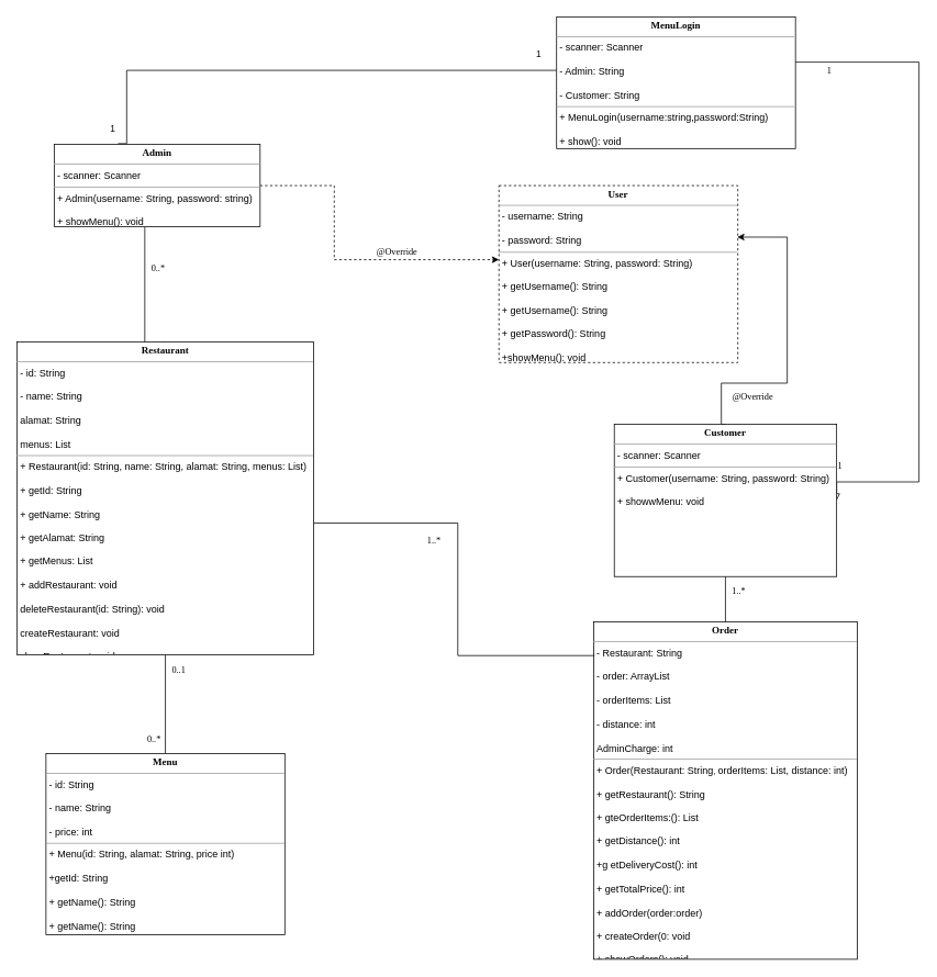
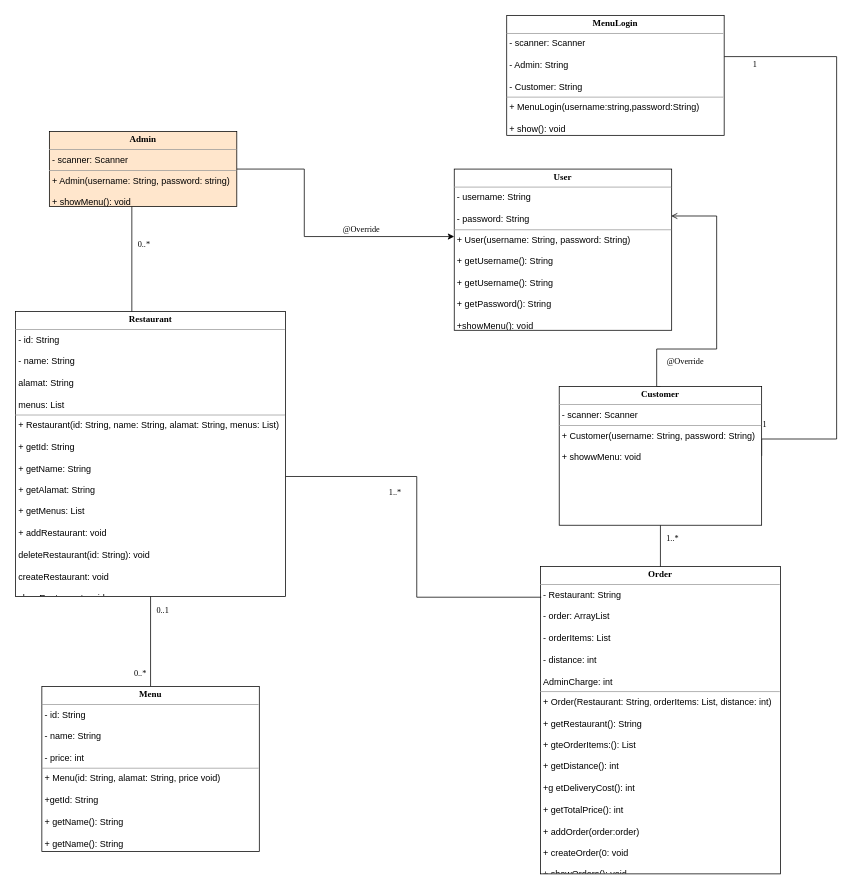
- <mxCell id="2" style="edgeStyle=orthogonalEdgeStyle;rounded=0;orthogonalLoop=1;jettySize=auto;html=1;entryX=0.31;entryY=-0.01;entryDx=0;entryDy=0;entryPerimeter=0;endArrow=none;endFill=0;" edge="1" parent="1" source="8" target="24"><mxGeometry relative="1" as="geometry"><Array as="points"><mxPoint x="153" y="85" /><mxPoint x="153" y="174" /></Array></mxGeometry></mxCell>
- <mxCell id="3" value="1" style="edgeLabel;html=1;align=center;verticalAlign=middle;resizable=0;points=[];" vertex="1" connectable="0" parent="2"><mxGeometry x="-0.882" y="-3" relative="1" as="geometry"><mxPoint x="14.14" y="-17.03" as="offset" /></mxGeometry></mxCell>
- <mxCell id="4" value="1" style="edgeLabel;html=1;align=center;verticalAlign=middle;resizable=0;points=[];" vertex="1" connectable="0" parent="2"><mxGeometry x="0.905" y="1" relative="1" as="geometry"><mxPoint x="-18.5" as="offset" /></mxGeometry></mxCell>
- <mxCell id="24" value="&lt;p style=&quot;margin: 0px ; margin-top: 4px ; text-align: center&quot;&gt;&lt;font face=&quot;Times New Roman&quot;&gt;&lt;b&gt;Admin&lt;/b&gt;&lt;/font&gt;&lt;/p&gt;&lt;hr size=&quot;1&quot;&gt;&lt;p style=&quot;margin: 0px ; margin-left: 4px&quot;&gt;- scanner: Scanner&lt;br&gt;&lt;/p&gt;&lt;hr size=&quot;1&quot;&gt;&lt;p style=&quot;margin: 0px ; margin-left: 4px&quot;&gt;+ Admin(username: String, password: string)&lt;/p&gt;&lt;p style=&quot;margin: 0px ; margin-left: 4px&quot;&gt;&lt;br&gt;+ showMenu(): void&lt;/p&gt;" style="verticalAlign=top;align=left;overflow=fill;fontSize=12;fontFamily=Helvetica;html=1;" vertex="1" parent="1"><mxGeometry x="65" y="175" width="250" height="100" as="geometry" /></mxCell>
+ <mxCell id="24" value="&lt;p style=&quot;margin: 0px ; margin-top: 4px ; text-align: center&quot;&gt;&lt;font face=&quot;Times New Roman&quot;&gt;&lt;b&gt;Admin&lt;/b&gt;&lt;/font&gt;&lt;/p&gt;&lt;hr size=&quot;1&quot;&gt;&lt;p style=&quot;margin: 0px ; margin-left: 4px&quot;&gt;- scanner: Scanner&lt;br&gt;&lt;/p&gt;&lt;hr size=&quot;1&quot;&gt;&lt;p style=&quot;margin: 0px ; margin-left: 4px&quot;&gt;+ Admin(username: String, password: string)&lt;/p&gt;&lt;p style=&quot;margin: 0px ; margin-left: 4px&quot;&gt;&lt;br&gt;+ showMenu(): void&lt;/p&gt;" style="verticalAlign=top;align=left;overflow=fill;fontSize=12;fontFamily=Helvetica;html=1;fillColor=#ffe6cc;" vertex="1" parent="1"><mxGeometry x="65" y="175" width="250" height="100" as="geometry" /></mxCell>
- <mxCell id="14" style="edgeStyle=orthogonalEdgeStyle;rounded=0;orthogonalLoop=1;jettySize=auto;html=1;endArrow=classic;endFill=1;entryX=0.998;entryY=0.291;entryDx=0;entryDy=0;entryPerimeter=0;exitX=0.5;exitY=0;exitDx=0;exitDy=0;" edge="1" parent="1" source="18" target="19"><mxGeometry relative="1" as="geometry"><mxPoint x="1245" y="335" as="targetPoint" /><Array as="points"><mxPoint x="875" y="515" /><mxPoint x="875" y="465" /><mxPoint x="955" y="465" /><mxPoint x="955" y="288" /></Array></mxGeometry></mxCell>
+ <mxCell id="14" style="edgeStyle=orthogonalEdgeStyle;rounded=0;orthogonalLoop=1;jettySize=auto;html=1;endArrow=open;endFill=1;entryX=0.998;entryY=0.291;entryDx=0;entryDy=0;entryPerimeter=0;exitX=0.5;exitY=0;exitDx=0;exitDy=0;" edge="1" parent="1" source="18" target="19"><mxGeometry relative="1" as="geometry"><mxPoint x="1245" y="335" as="targetPoint" /><Array as="points"><mxPoint x="875" y="515" /><mxPoint x="875" y="465" /><mxPoint x="955" y="465" /><mxPoint x="955" y="288" /></Array></mxGeometry></mxCell>
- <mxCell id="20" style="edgeStyle=orthogonalEdgeStyle;rounded=0;orthogonalLoop=1;jettySize=auto;html=1;endArrow=classic;endFill=1;exitX=1;exitY=0.5;exitDx=0;exitDy=0;dashed=1;" edge="1" parent="1" source="24" target="19"><mxGeometry relative="1" as="geometry"><mxPoint x="895" y="315" as="targetPoint" /><Array as="points"><mxPoint x="405" y="225" /><mxPoint x="405" y="315" /></Array></mxGeometry></mxCell>
+ <mxCell id="20" style="edgeStyle=orthogonalEdgeStyle;rounded=0;orthogonalLoop=1;jettySize=auto;html=1;endArrow=classic;endFill=1;exitX=1;exitY=0.5;exitDx=0;exitDy=0;" edge="1" parent="1" source="24" target="19"><mxGeometry relative="1" as="geometry"><mxPoint x="895" y="315" as="targetPoint" /><Array as="points"><mxPoint x="405" y="225" /><mxPoint x="405" y="315" /></Array></mxGeometry></mxCell>
- <mxCell id="19" value="&lt;p style=&quot;margin: 0px ; margin-top: 4px ; text-align: center&quot;&gt;&lt;font face=&quot;Times New Roman&quot;&gt;&lt;b&gt;User&lt;/b&gt;&lt;/font&gt;&lt;/p&gt;&lt;hr size=&quot;1&quot;&gt;&lt;p style=&quot;margin: 0px ; margin-left: 4px&quot;&gt;- username: String&lt;/p&gt;&lt;p style=&quot;margin: 0px ; margin-left: 4px&quot;&gt;&lt;br&gt;- password: String&lt;/p&gt;&lt;hr size=&quot;1&quot;&gt;&lt;p style=&quot;margin: 0px ; margin-left: 4px&quot;&gt;+ User(username: String, password: String)&lt;br&gt;&lt;/p&gt;&lt;p style=&quot;margin: 0px ; margin-left: 4px&quot;&gt;&lt;br&gt;&lt;/p&gt;&lt;p style=&quot;margin: 0px ; margin-left: 4px&quot;&gt;+ getUsername(): String&lt;/p&gt;&lt;p style=&quot;margin: 0px ; margin-left: 4px&quot;&gt;&lt;br&gt;&lt;/p&gt;&lt;p style=&quot;margin: 0px ; margin-left: 4px&quot;&gt;+ getUsername(): String&lt;br&gt;&lt;/p&gt;&lt;p style=&quot;margin: 0px ; margin-left: 4px&quot;&gt;&lt;br&gt;&lt;/p&gt;&lt;p style=&quot;margin: 0px ; margin-left: 4px&quot;&gt;+ getPassword(): String&lt;br&gt;&lt;/p&gt;&lt;p style=&quot;margin: 0px ; margin-left: 4px&quot;&gt;&lt;br&gt;&lt;/p&gt;&lt;p style=&quot;margin: 0px ; margin-left: 4px&quot;&gt;+showMenu(): void&lt;/p&gt;" style="verticalAlign=top;align=left;overflow=fill;fontSize=12;fontFamily=Helvetica;html=1;dashed=1;" vertex="1" parent="1"><mxGeometry x="605" y="225" width="290" height="215" as="geometry" /></mxCell>
+ <mxCell id="19" value="&lt;p style=&quot;margin: 0px ; margin-top: 4px ; text-align: center&quot;&gt;&lt;font face=&quot;Times New Roman&quot;&gt;&lt;b&gt;User&lt;/b&gt;&lt;/font&gt;&lt;/p&gt;&lt;hr size=&quot;1&quot;&gt;&lt;p style=&quot;margin: 0px ; margin-left: 4px&quot;&gt;- username: String&lt;/p&gt;&lt;p style=&quot;margin: 0px ; margin-left: 4px&quot;&gt;&lt;br&gt;- password: String&lt;/p&gt;&lt;hr size=&quot;1&quot;&gt;&lt;p style=&quot;margin: 0px ; margin-left: 4px&quot;&gt;+ User(username: String, password: String)&lt;br&gt;&lt;/p&gt;&lt;p style=&quot;margin: 0px ; margin-left: 4px&quot;&gt;&lt;br&gt;&lt;/p&gt;&lt;p style=&quot;margin: 0px ; margin-left: 4px&quot;&gt;+ getUsername(): String&lt;/p&gt;&lt;p style=&quot;margin: 0px ; margin-left: 4px&quot;&gt;&lt;br&gt;&lt;/p&gt;&lt;p style=&quot;margin: 0px ; margin-left: 4px&quot;&gt;+ getUsername(): String&lt;br&gt;&lt;/p&gt;&lt;p style=&quot;margin: 0px ; margin-left: 4px&quot;&gt;&lt;br&gt;&lt;/p&gt;&lt;p style=&quot;margin: 0px ; margin-left: 4px&quot;&gt;+ getPassword(): String&lt;br&gt;&lt;/p&gt;&lt;p style=&quot;margin: 0px ; margin-left: 4px&quot;&gt;&lt;br&gt;&lt;/p&gt;&lt;p style=&quot;margin: 0px ; margin-left: 4px&quot;&gt;+showMenu(): void&lt;/p&gt;" style="verticalAlign=top;align=left;overflow=fill;fontSize=12;fontFamily=Helvetica;html=1;" vertex="1" parent="1"><mxGeometry x="605" y="225" width="290" height="215" as="geometry" /></mxCell>
- <mxCell id="5" style="edgeStyle=orthogonalEdgeStyle;rounded=0;orthogonalLoop=1;jettySize=auto;html=1;endArrow=block;endFill=0;entryX=1;entryY=0.5;entryDx=0;entryDy=0;" edge="1" parent="1" source="8" target="18"><mxGeometry relative="1" as="geometry"><mxPoint x="1135" y="585" as="targetPoint" /><Array as="points"><mxPoint x="1115" y="75" /><mxPoint x="1115" y="585" /><mxPoint x="1015" y="585" /></Array></mxGeometry></mxCell>
+ <mxCell id="5" style="edgeStyle=orthogonalEdgeStyle;rounded=0;orthogonalLoop=1;jettySize=auto;html=1;endArrow=none;endFill=0;entryX=1;entryY=0.5;entryDx=0;entryDy=0;" edge="1" parent="1" source="8" target="18"><mxGeometry relative="1" as="geometry"><mxPoint x="1135" y="585" as="targetPoint" /><Array as="points"><mxPoint x="1115" y="75" /><mxPoint x="1115" y="585" /><mxPoint x="1015" y="585" /></Array></mxGeometry></mxCell>
- <mxCell id="12" value="&lt;p style=&quot;margin: 0px ; margin-top: 4px ; text-align: center&quot;&gt;&lt;font face=&quot;Times New Roman&quot;&gt;&lt;b&gt;Menu&lt;/b&gt;&lt;/font&gt;&lt;/p&gt;&lt;hr size=&quot;1&quot;&gt;&lt;p style=&quot;margin: 0px ; margin-left: 4px&quot;&gt;- id: String&lt;br&gt;&lt;/p&gt;&lt;p style=&quot;margin: 0px ; margin-left: 4px&quot;&gt;&lt;br&gt;&lt;/p&gt;&lt;p style=&quot;margin: 0px ; margin-left: 4px&quot;&gt;- name: String&lt;/p&gt;&lt;p style=&quot;margin: 0px ; margin-left: 4px&quot;&gt;&lt;br&gt;&lt;/p&gt;&lt;p style=&quot;margin: 0px ; margin-left: 4px&quot;&gt;- price: int&lt;/p&gt;&lt;hr size=&quot;1&quot;&gt;&lt;p style=&quot;margin: 0px ; margin-left: 4px&quot;&gt;+ Menu(id: String, alamat: String, price int)&lt;br&gt;&lt;/p&gt;&lt;p style=&quot;margin: 0px ; margin-left: 4px&quot;&gt;&lt;br&gt;&lt;/p&gt;&lt;p style=&quot;margin: 0px ; margin-left: 4px&quot;&gt;+getId: String&lt;/p&gt;&lt;p style=&quot;margin: 0px ; margin-left: 4px&quot;&gt;&lt;br&gt;&lt;/p&gt;&lt;p style=&quot;margin: 0px ; margin-left: 4px&quot;&gt;+ getName(): String&lt;/p&gt;&lt;p style=&quot;margin: 0px ; margin-left: 4px&quot;&gt;&lt;br&gt;&lt;/p&gt;&lt;p style=&quot;margin: 0px ; margin-left: 4px&quot;&gt;+ getName(): String&lt;/p&gt;&lt;p style=&quot;margin: 0px ; margin-left: 4px&quot;&gt;&lt;br&gt;&lt;/p&gt;&lt;p style=&quot;margin: 0px ; margin-left: 4px&quot;&gt;+ getPrice(): int&lt;/p&gt;" style="verticalAlign=top;align=left;overflow=fill;fontSize=12;fontFamily=Helvetica;html=1;" vertex="1" parent="1"><mxGeometry x="55" y="915" width="290" height="220" as="geometry" /></mxCell>
+ <mxCell id="12" value="&lt;p style=&quot;margin: 0px ; margin-top: 4px ; text-align: center&quot;&gt;&lt;font face=&quot;Times New Roman&quot;&gt;&lt;b&gt;Menu&lt;/b&gt;&lt;/font&gt;&lt;/p&gt;&lt;hr size=&quot;1&quot;&gt;&lt;p style=&quot;margin: 0px ; margin-left: 4px&quot;&gt;- id: String&lt;br&gt;&lt;/p&gt;&lt;p style=&quot;margin: 0px ; margin-left: 4px&quot;&gt;&lt;br&gt;&lt;/p&gt;&lt;p style=&quot;margin: 0px ; margin-left: 4px&quot;&gt;- name: String&lt;/p&gt;&lt;p style=&quot;margin: 0px ; margin-left: 4px&quot;&gt;&lt;br&gt;&lt;/p&gt;&lt;p style=&quot;margin: 0px ; margin-left: 4px&quot;&gt;- price: int&lt;/p&gt;&lt;hr size=&quot;1&quot;&gt;&lt;p style=&quot;margin: 0px ; margin-left: 4px&quot;&gt;+ Menu(id: String, alamat: String, price void)&lt;br&gt;&lt;/p&gt;&lt;p style=&quot;margin: 0px ; margin-left: 4px&quot;&gt;&lt;br&gt;&lt;/p&gt;&lt;p style=&quot;margin: 0px ; margin-left: 4px&quot;&gt;+getId: String&lt;/p&gt;&lt;p style=&quot;margin: 0px ; margin-left: 4px&quot;&gt;&lt;br&gt;&lt;/p&gt;&lt;p style=&quot;margin: 0px ; margin-left: 4px&quot;&gt;+ getName(): String&lt;/p&gt;&lt;p style=&quot;margin: 0px ; margin-left: 4px&quot;&gt;&lt;br&gt;&lt;/p&gt;&lt;p style=&quot;margin: 0px ; margin-left: 4px&quot;&gt;+ getName(): String&lt;/p&gt;&lt;p style=&quot;margin: 0px ; margin-left: 4px&quot;&gt;&lt;br&gt;&lt;/p&gt;&lt;p style=&quot;margin: 0px ; margin-left: 4px&quot;&gt;+ getPrice(): int&lt;/p&gt;" style="verticalAlign=top;align=left;overflow=fill;fontSize=12;fontFamily=Helvetica;html=1;" vertex="1" parent="1"><mxGeometry x="55" y="915" width="290" height="220" as="geometry" /></mxCell>
